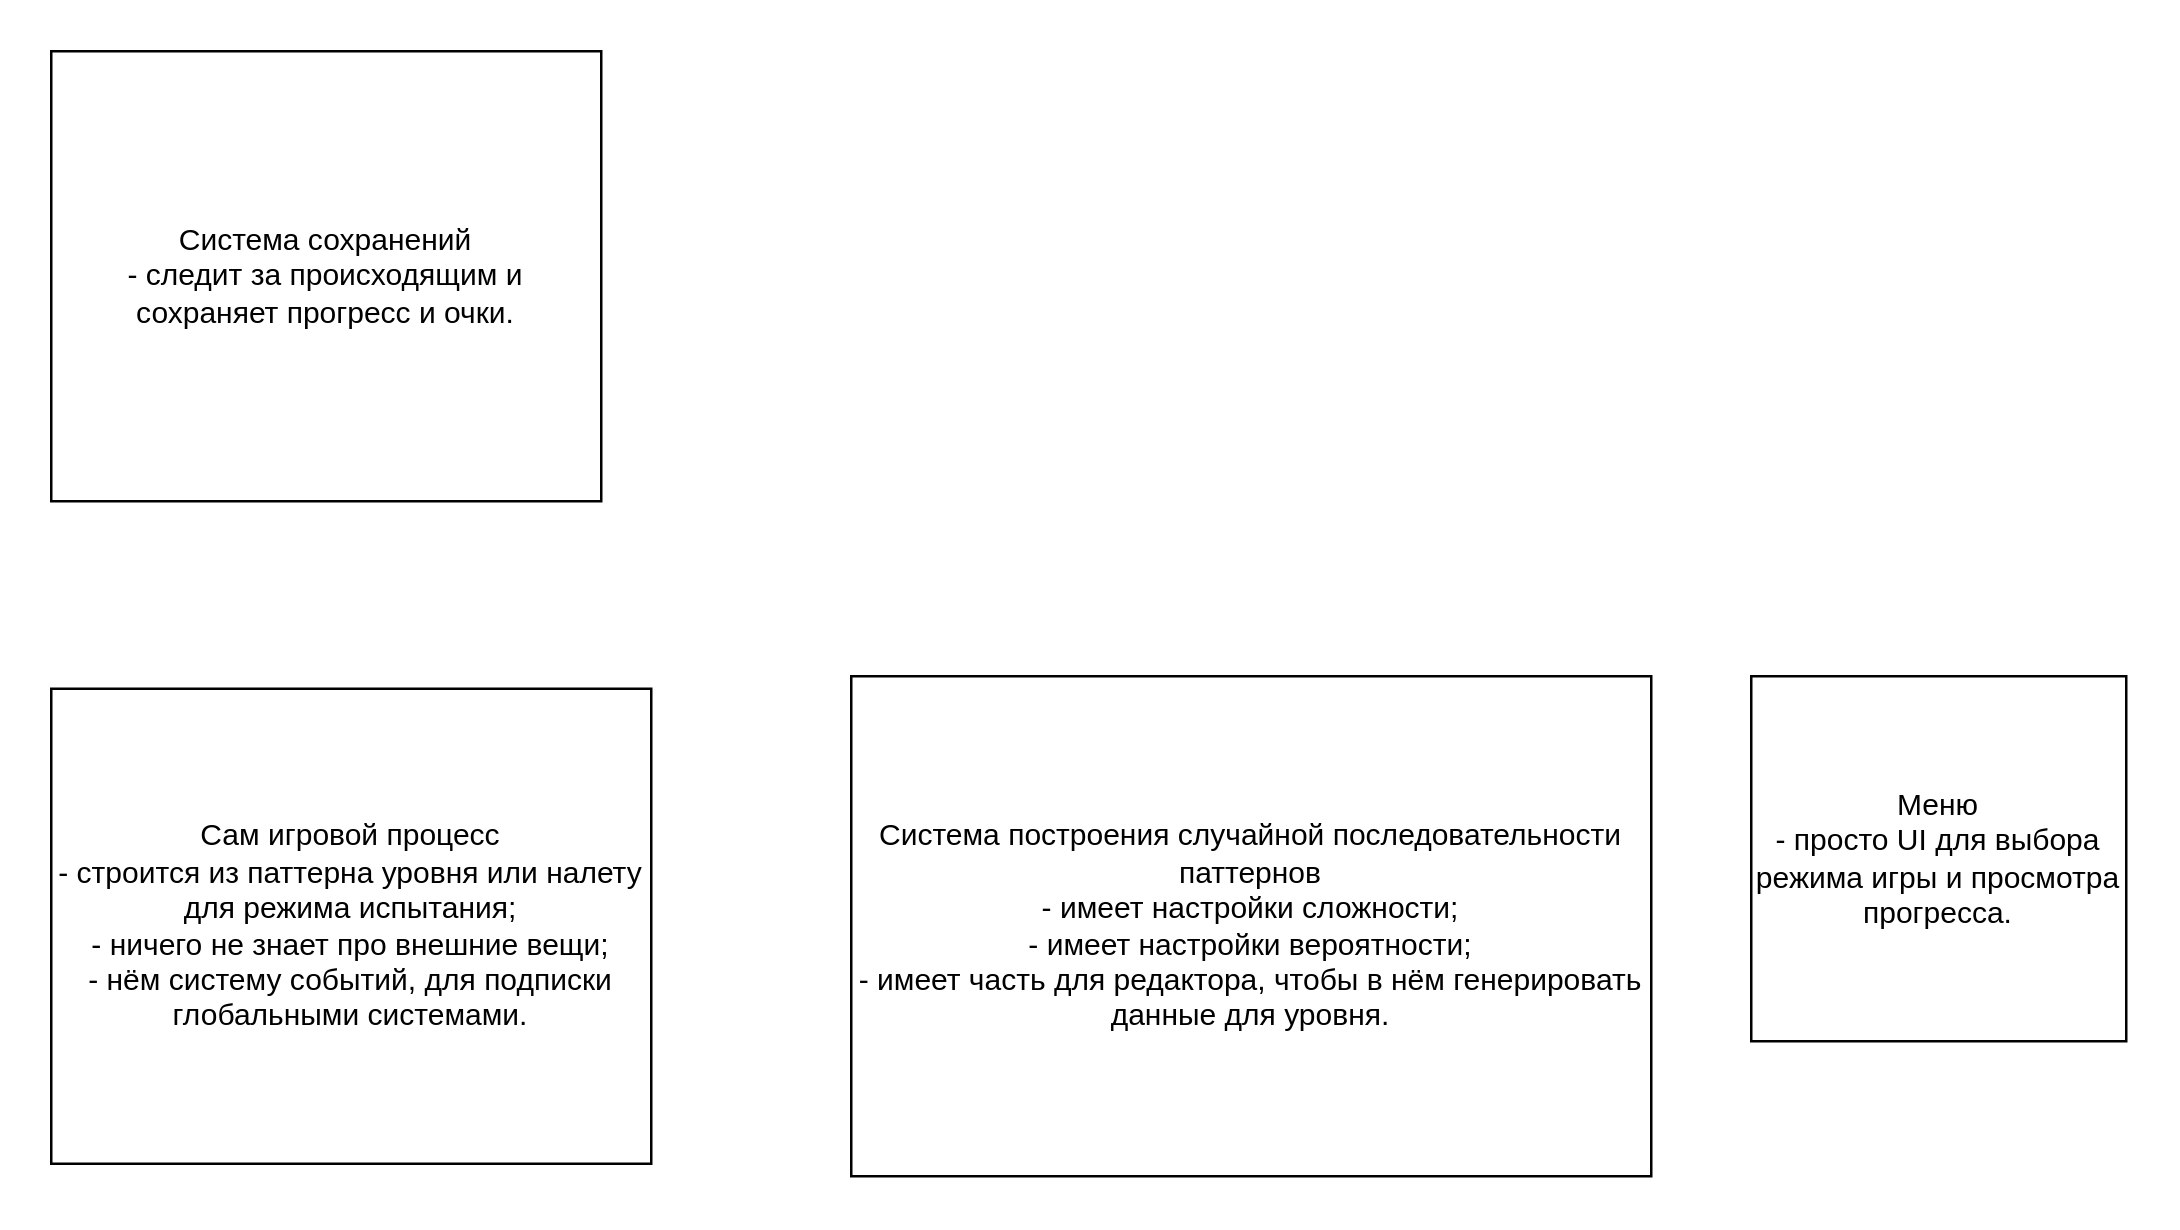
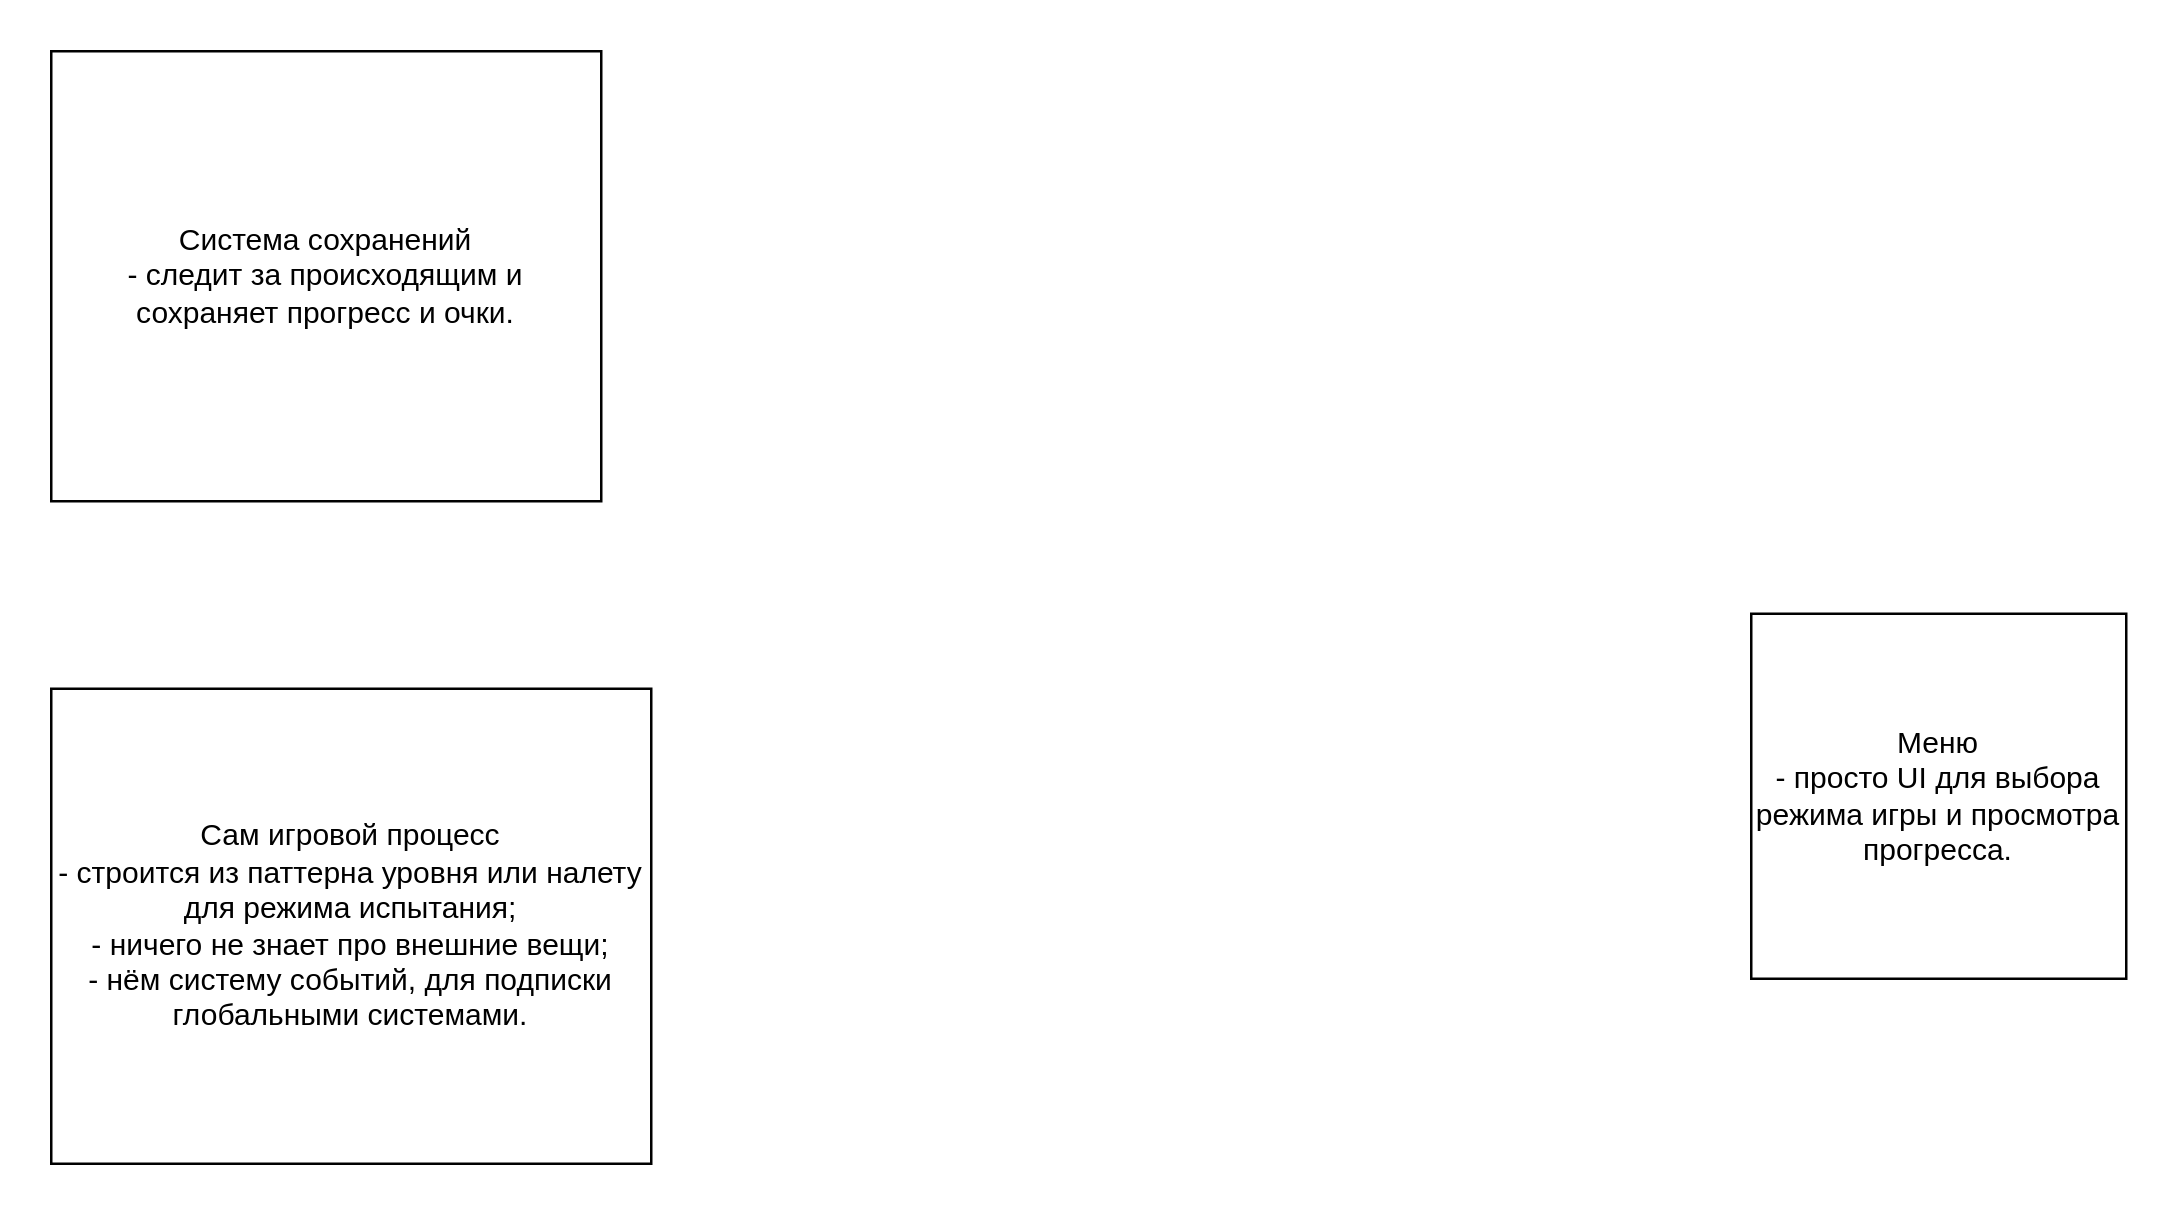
- <mxCell id="4" value="Меню&lt;br&gt;- просто UI для выбора режима игры и просмотра прогресса." style="rounded=0;whiteSpace=wrap;html=1;" parent="1" vertex="1"><mxGeometry x="700" y="270" width="150" height="146" as="geometry" /></mxCell>
+ <mxCell id="4" value="Меню&lt;br&gt;- просто UI для выбора режима игры и просмотра прогресса." style="rounded=0;whiteSpace=wrap;html=1;" parent="1" vertex="1"><mxGeometry x="700" y="245" width="150" height="146" as="geometry" /></mxCell>
- <mxCell id="3" value="Система построения случайной последовательности паттернов&lt;br&gt;- имеет настройки сложности;&lt;br&gt;- имеет настройки вероятности;&lt;br&gt;- имеет часть для редактора, чтобы в нём генерировать данные для уровня." style="rounded=0;whiteSpace=wrap;html=1;" parent="1" vertex="1"><mxGeometry x="340" y="270" width="320" height="200" as="geometry" /></mxCell>
